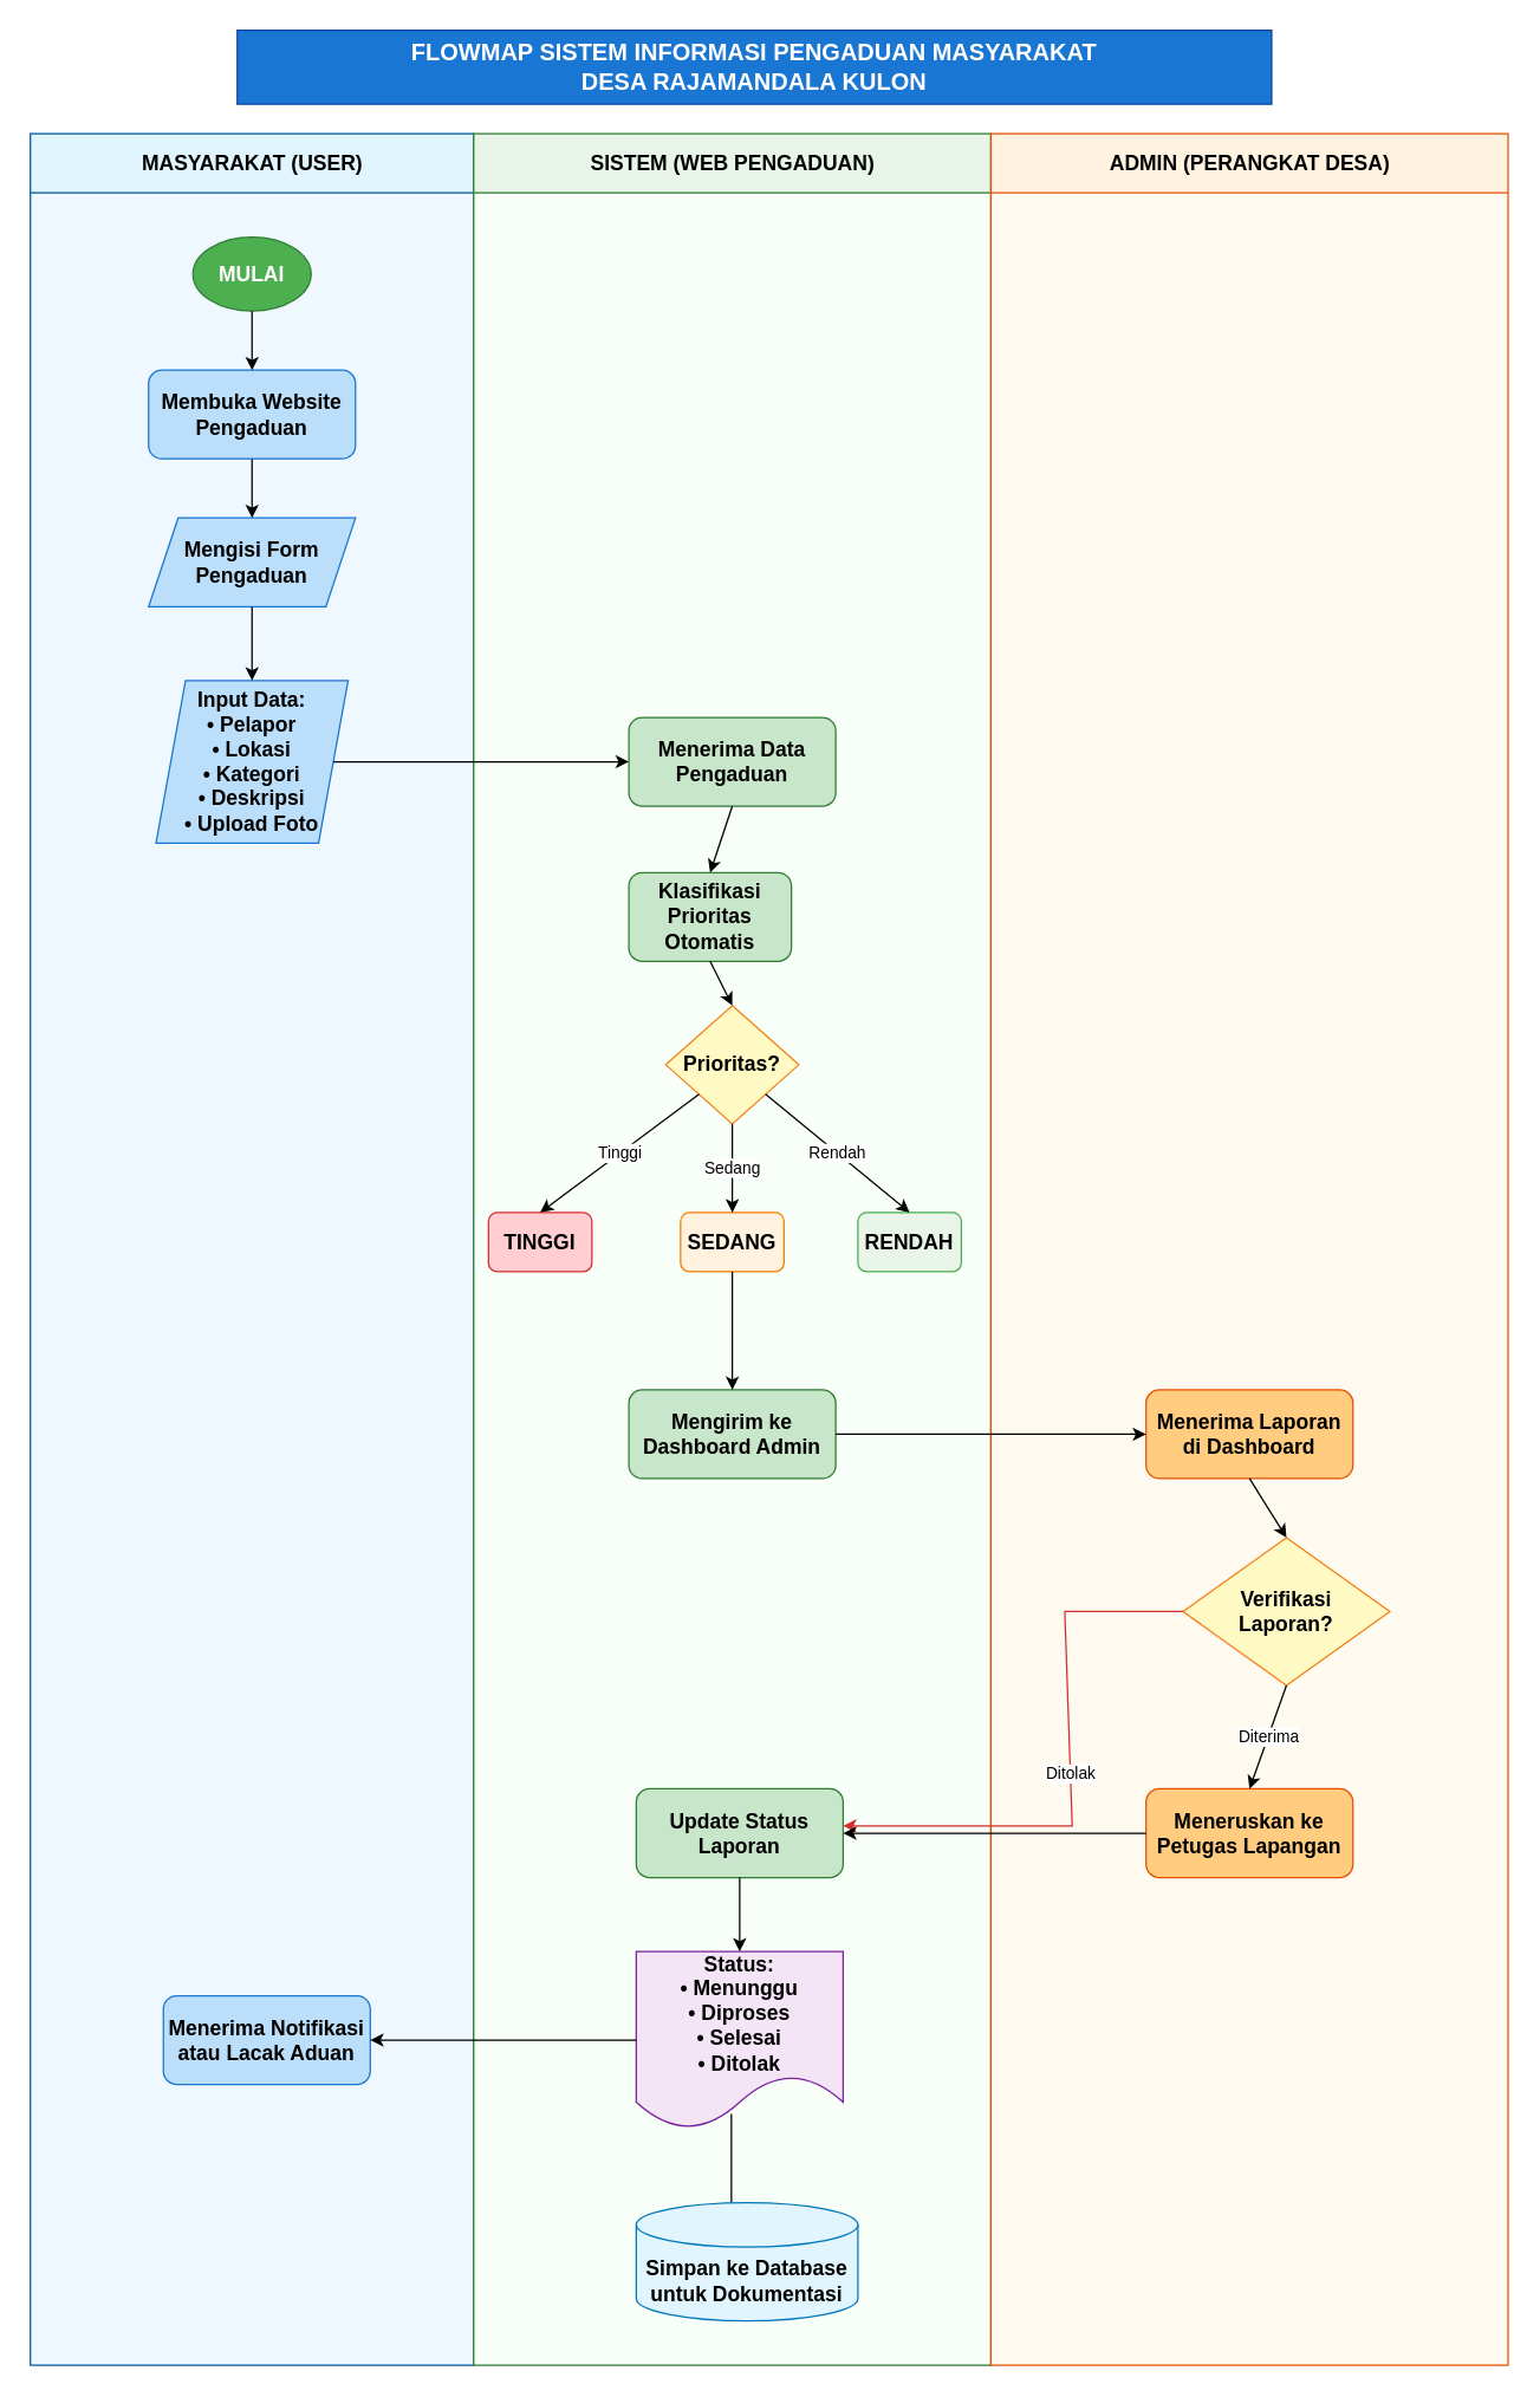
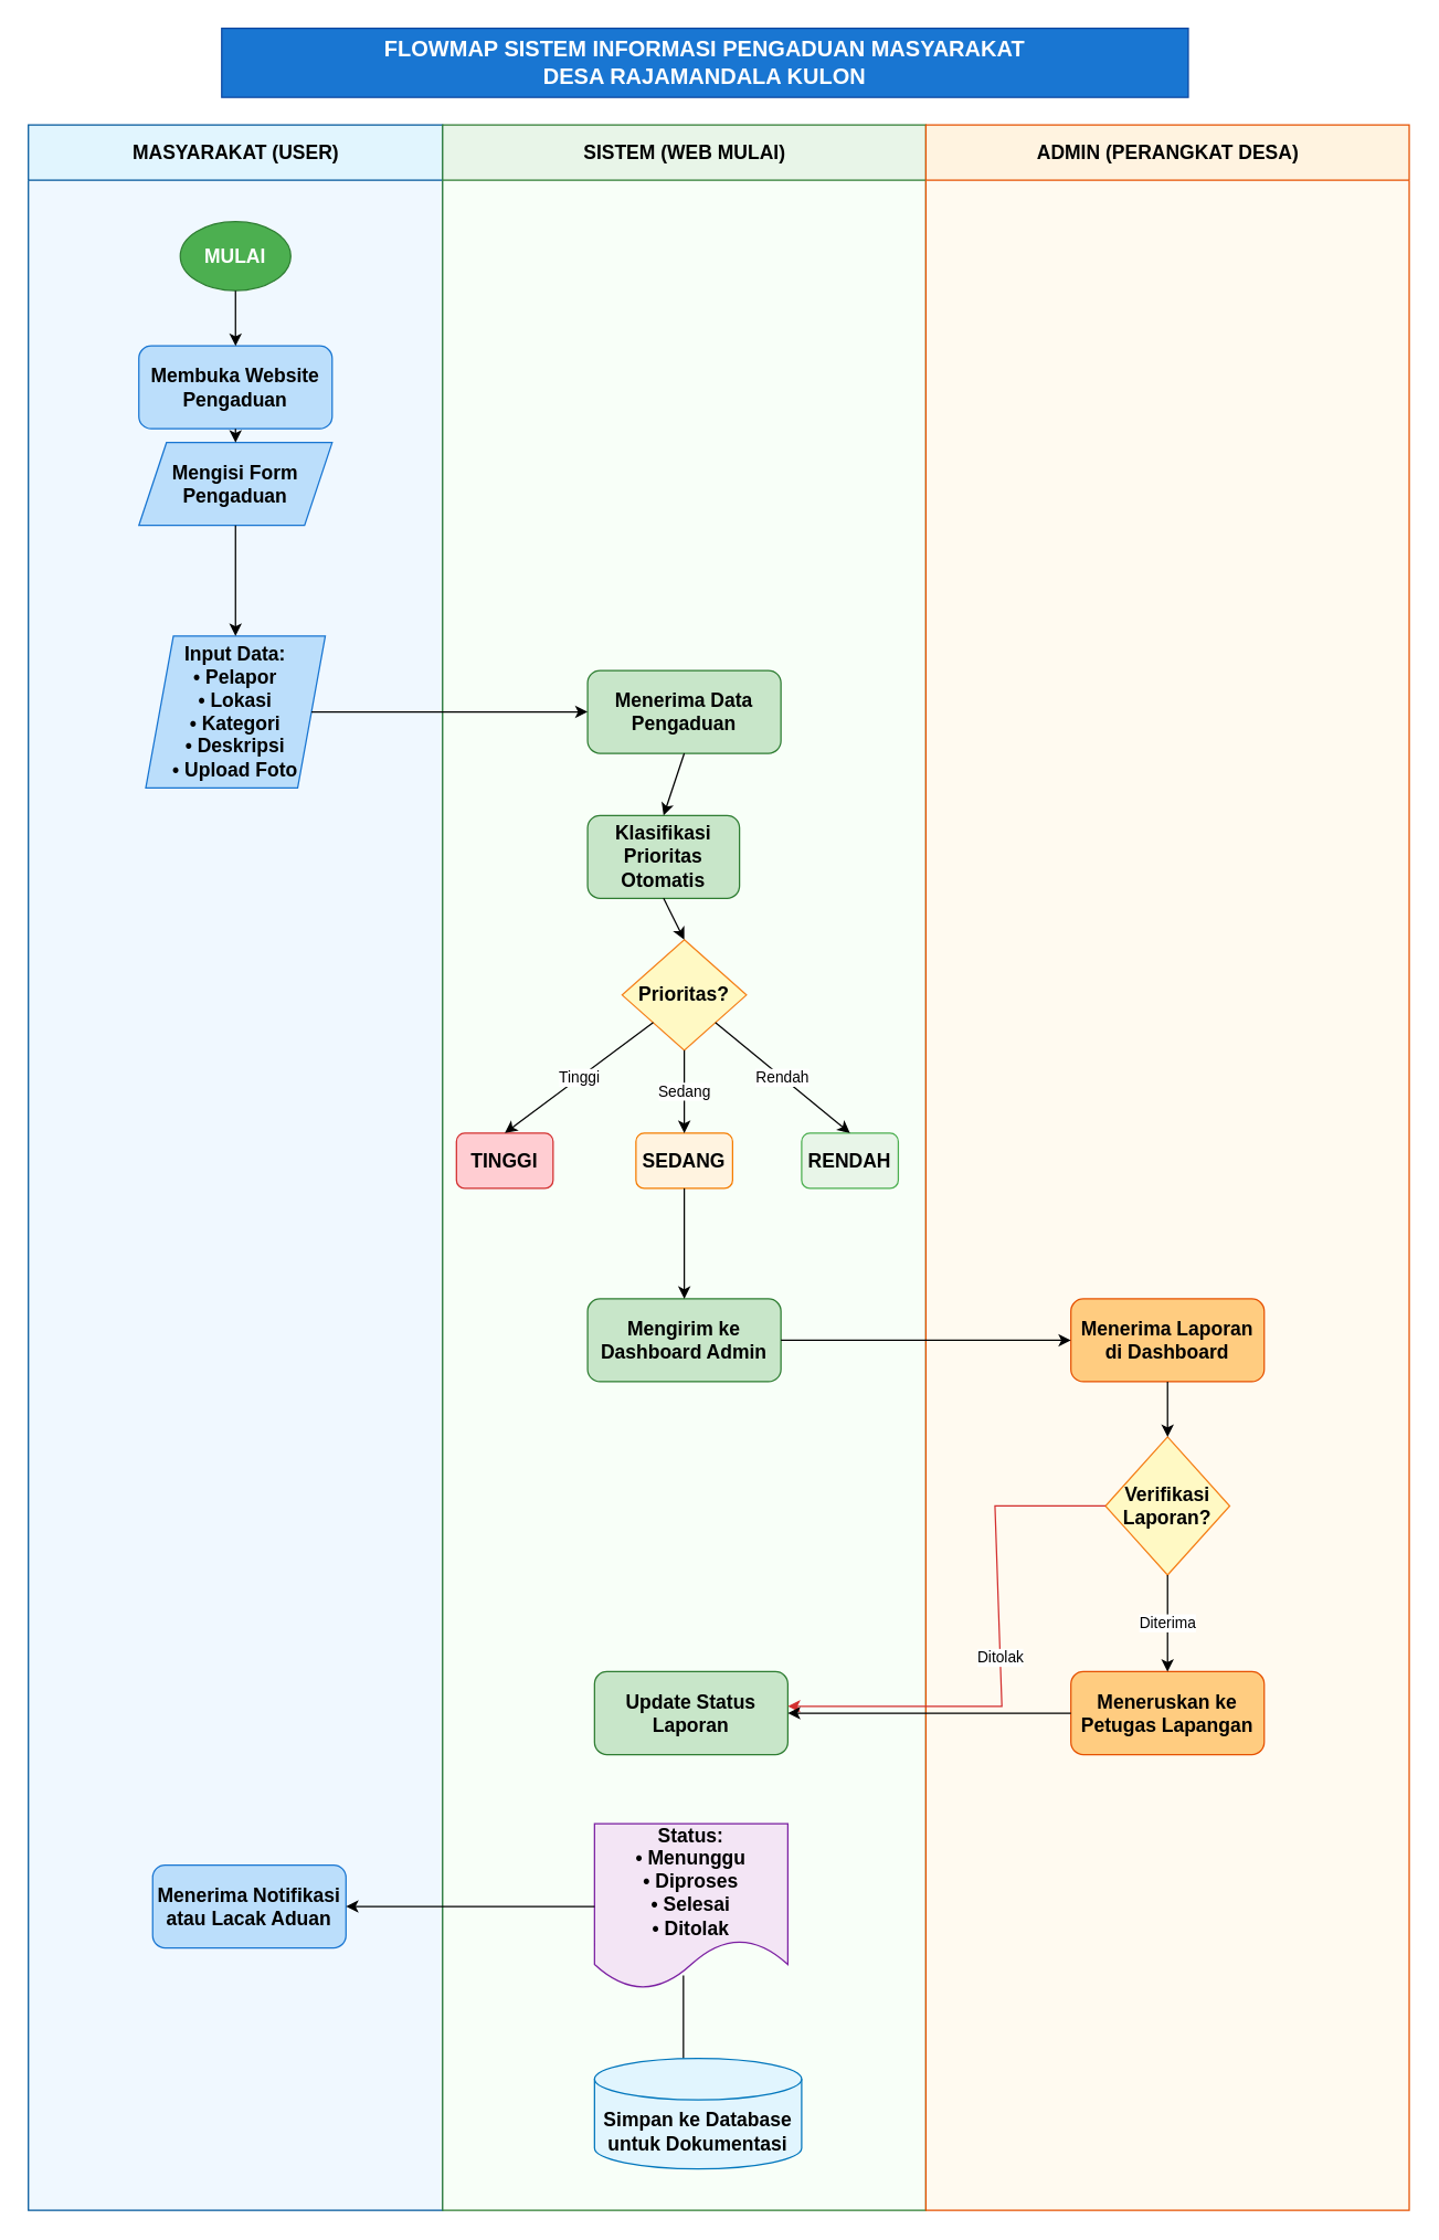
- <mxCell id="8" value="SISTEM (WEB PENGADUAN)" style="swimlane;startSize=40;html=1;fontSize=14;fontStyle=1;fillColor=#e8f5e8;strokeColor=#2e7d32;swimlaneFillColor=#f8fff8;" parent="1" vertex="1"><mxGeometry x="320" y="90" width="350" height="1510" as="geometry" /></mxCell>
+ <mxCell id="8" value="SISTEM (WEB MULAI)" style="swimlane;startSize=40;html=1;fontSize=14;fontStyle=1;fillColor=#e8f5e8;strokeColor=#2e7d32;swimlaneFillColor=#f8fff8;" parent="1" vertex="1"><mxGeometry x="320" y="90" width="350" height="1510" as="geometry" /></mxCell>
- <mxCell id="5" value="&lt;font style=&quot;font-size: 14px;&quot;&gt;&lt;b&gt;Mengisi Form&lt;br&gt;Pengaduan&lt;/b&gt;&lt;/font&gt;" style="shape=parallelogram;perimeter=parallelogramPerimeter;whiteSpace=wrap;html=1;fixedSize=1;fontSize=11;fillColor=#bbdefb;strokeColor=#1976d2;" parent="2" vertex="1"><mxGeometry x="80" y="260" width="140" height="60" as="geometry" /></mxCell>
+ <mxCell id="5" value="&lt;font style=&quot;font-size: 14px;&quot;&gt;&lt;b&gt;Mengisi Form&lt;br&gt;Pengaduan&lt;/b&gt;&lt;/font&gt;" style="shape=parallelogram;perimeter=parallelogramPerimeter;whiteSpace=wrap;html=1;fixedSize=1;fontSize=11;fillColor=#bbdefb;strokeColor=#1976d2;" parent="2" vertex="1"><mxGeometry x="80" y="230" width="140" height="60" as="geometry" /></mxCell>
- <mxCell id="22" value="&lt;font style=&quot;font-size: 14px;&quot;&gt;&lt;b&gt;Verifikasi&lt;br&gt;Laporan?&lt;/b&gt;&lt;/font&gt;" style="rhombus;whiteSpace=wrap;html=1;fontSize=11;fillColor=#fff9c4;strokeColor=#f57f17;" parent="20" vertex="1"><mxGeometry x="130" y="950" width="140" height="100" as="geometry" /></mxCell>
+ <mxCell id="22" value="&lt;font style=&quot;font-size: 14px;&quot;&gt;&lt;b&gt;Verifikasi&lt;br&gt;Laporan?&lt;/b&gt;&lt;/font&gt;" style="rhombus;whiteSpace=wrap;html=1;fontSize=11;fillColor=#fff9c4;strokeColor=#f57f17;" parent="20" vertex="1"><mxGeometry x="130" y="950" width="90" height="100" as="geometry" /></mxCell>
- <mxCell id="39" value="" style="endArrow=classic;html=1;rounded=0;exitX=0.5;exitY=1;exitDx=0;exitDy=0;entryX=0.5;entryY=0;entryDx=0;entryDy=0;" parent="1" source="16" target="17" edge="1"><mxGeometry width="50" height="50" relative="1" as="geometry"><mxPoint x="495" y="1130" as="sourcePoint" /><mxPoint x="545" y="1080" as="targetPoint" /></mxGeometry></mxCell>
